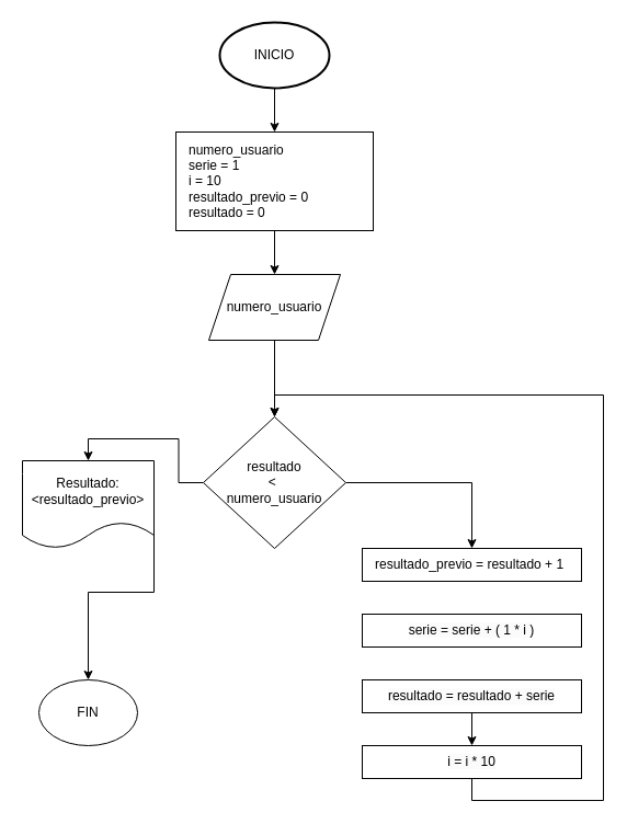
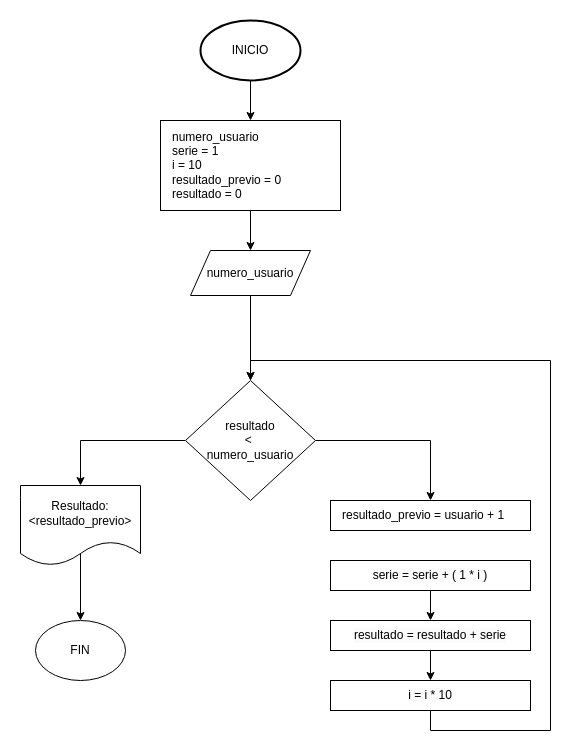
- <mxCell id="7" value="numero_usuario" style="shape=parallelogram;perimeter=parallelogramPerimeter;whiteSpace=wrap;html=1;fixedSize=1;" vertex="1" parent="1"><mxGeometry x="190" y="250" width="120" height="60" as="geometry" /></mxCell>
+ <mxCell id="7" value="numero_usuario" style="shape=parallelogram;perimeter=parallelogramPerimeter;whiteSpace=wrap;html=1;fixedSize=1;" vertex="1" parent="1"><mxGeometry x="190" y="250" width="120" height="45" as="geometry" /></mxCell>
- <mxCell id="19" value="Resultado: &amp;lt;resultado_previo&amp;gt;" style="shape=document;whiteSpace=wrap;html=1;boundedLbl=1;" vertex="1" parent="1"><mxGeometry x="20" y="420" width="120" height="80" as="geometry" /></mxCell>
+ <mxCell id="19" value="Resultado: &amp;lt;resultado_previo&amp;gt;" style="shape=document;whiteSpace=wrap;html=1;boundedLbl=1;" vertex="1" parent="1"><mxGeometry x="20" y="485" width="120" height="80" as="geometry" /></mxCell>
- <mxCell id="11" value="resultado_&lt;span style=&quot;background-color: initial;&quot;&gt;previo = resultado + 1&lt;/span&gt;" style="rounded=0;whiteSpace=wrap;html=1;align=left;spacingLeft=10;" vertex="1" parent="1"><mxGeometry x="330" y="500" width="200" height="30" as="geometry" /></mxCell>
+ <mxCell id="11" value="resultado_&lt;span style=&quot;background-color: initial;&quot;&gt;previo = usuario + 1&lt;/span&gt;" style="rounded=0;whiteSpace=wrap;html=1;align=left;spacingLeft=10;" vertex="1" parent="1"><mxGeometry x="330" y="500" width="200" height="30" as="geometry" /></mxCell>
+ <mxCell id="16" style="edgeStyle=orthogonalEdgeStyle;rounded=0;orthogonalLoop=1;jettySize=auto;html=1;exitX=0.5;exitY=1;exitDx=0;exitDy=0;entryX=0.5;entryY=0;entryDx=0;entryDy=0;" edge="1" parent="1" source="17" target="13"><mxGeometry relative="1" as="geometry" /></mxCell>
